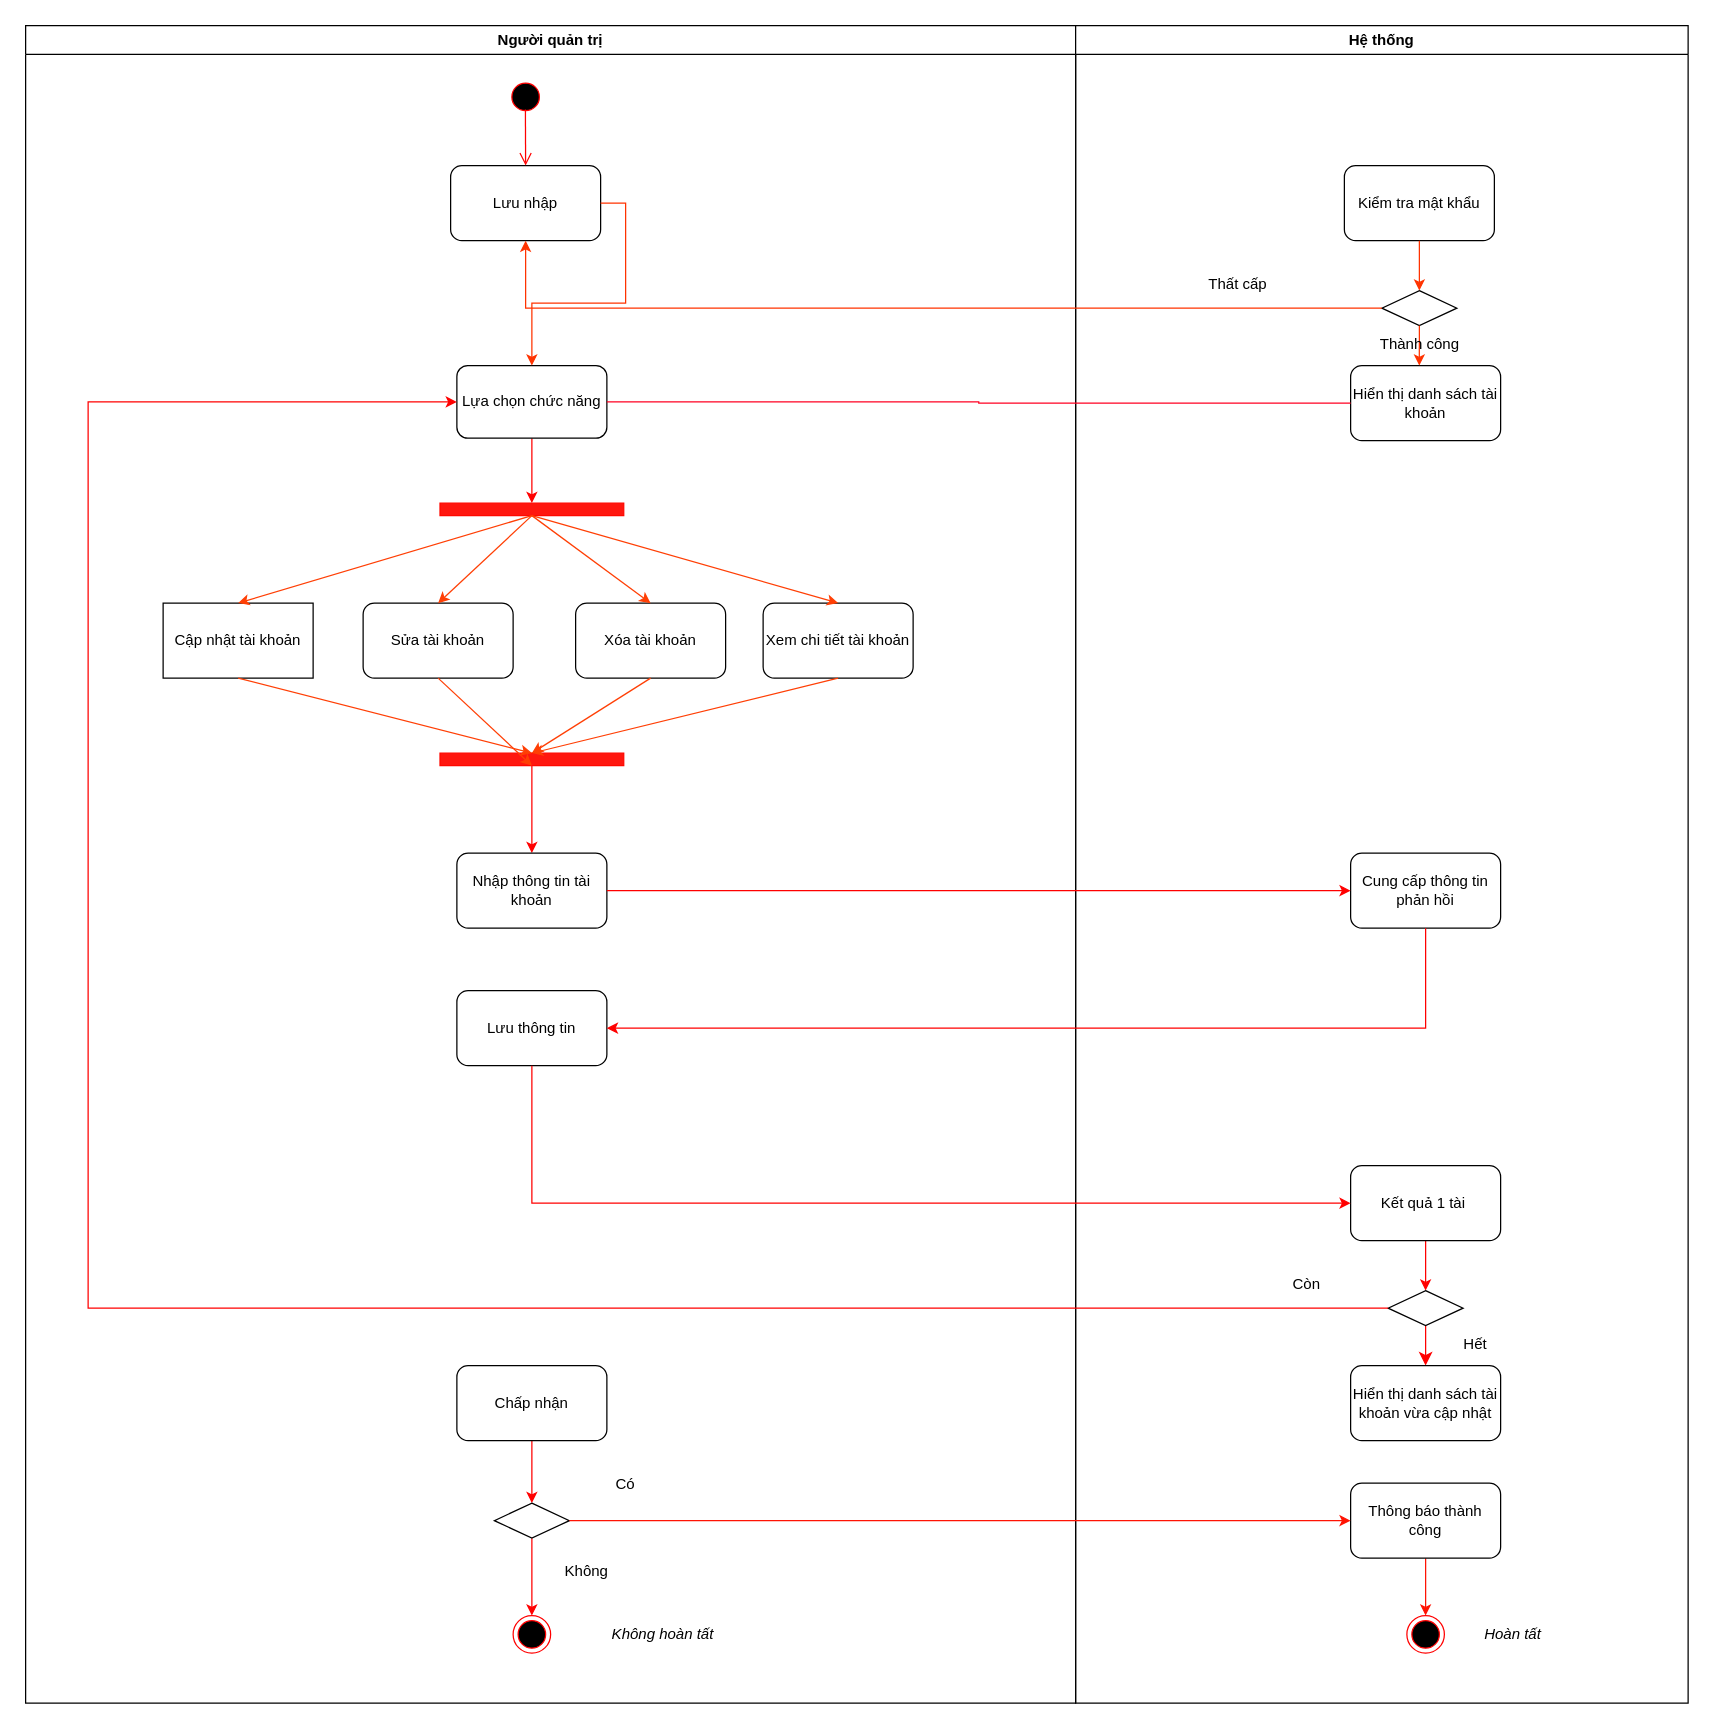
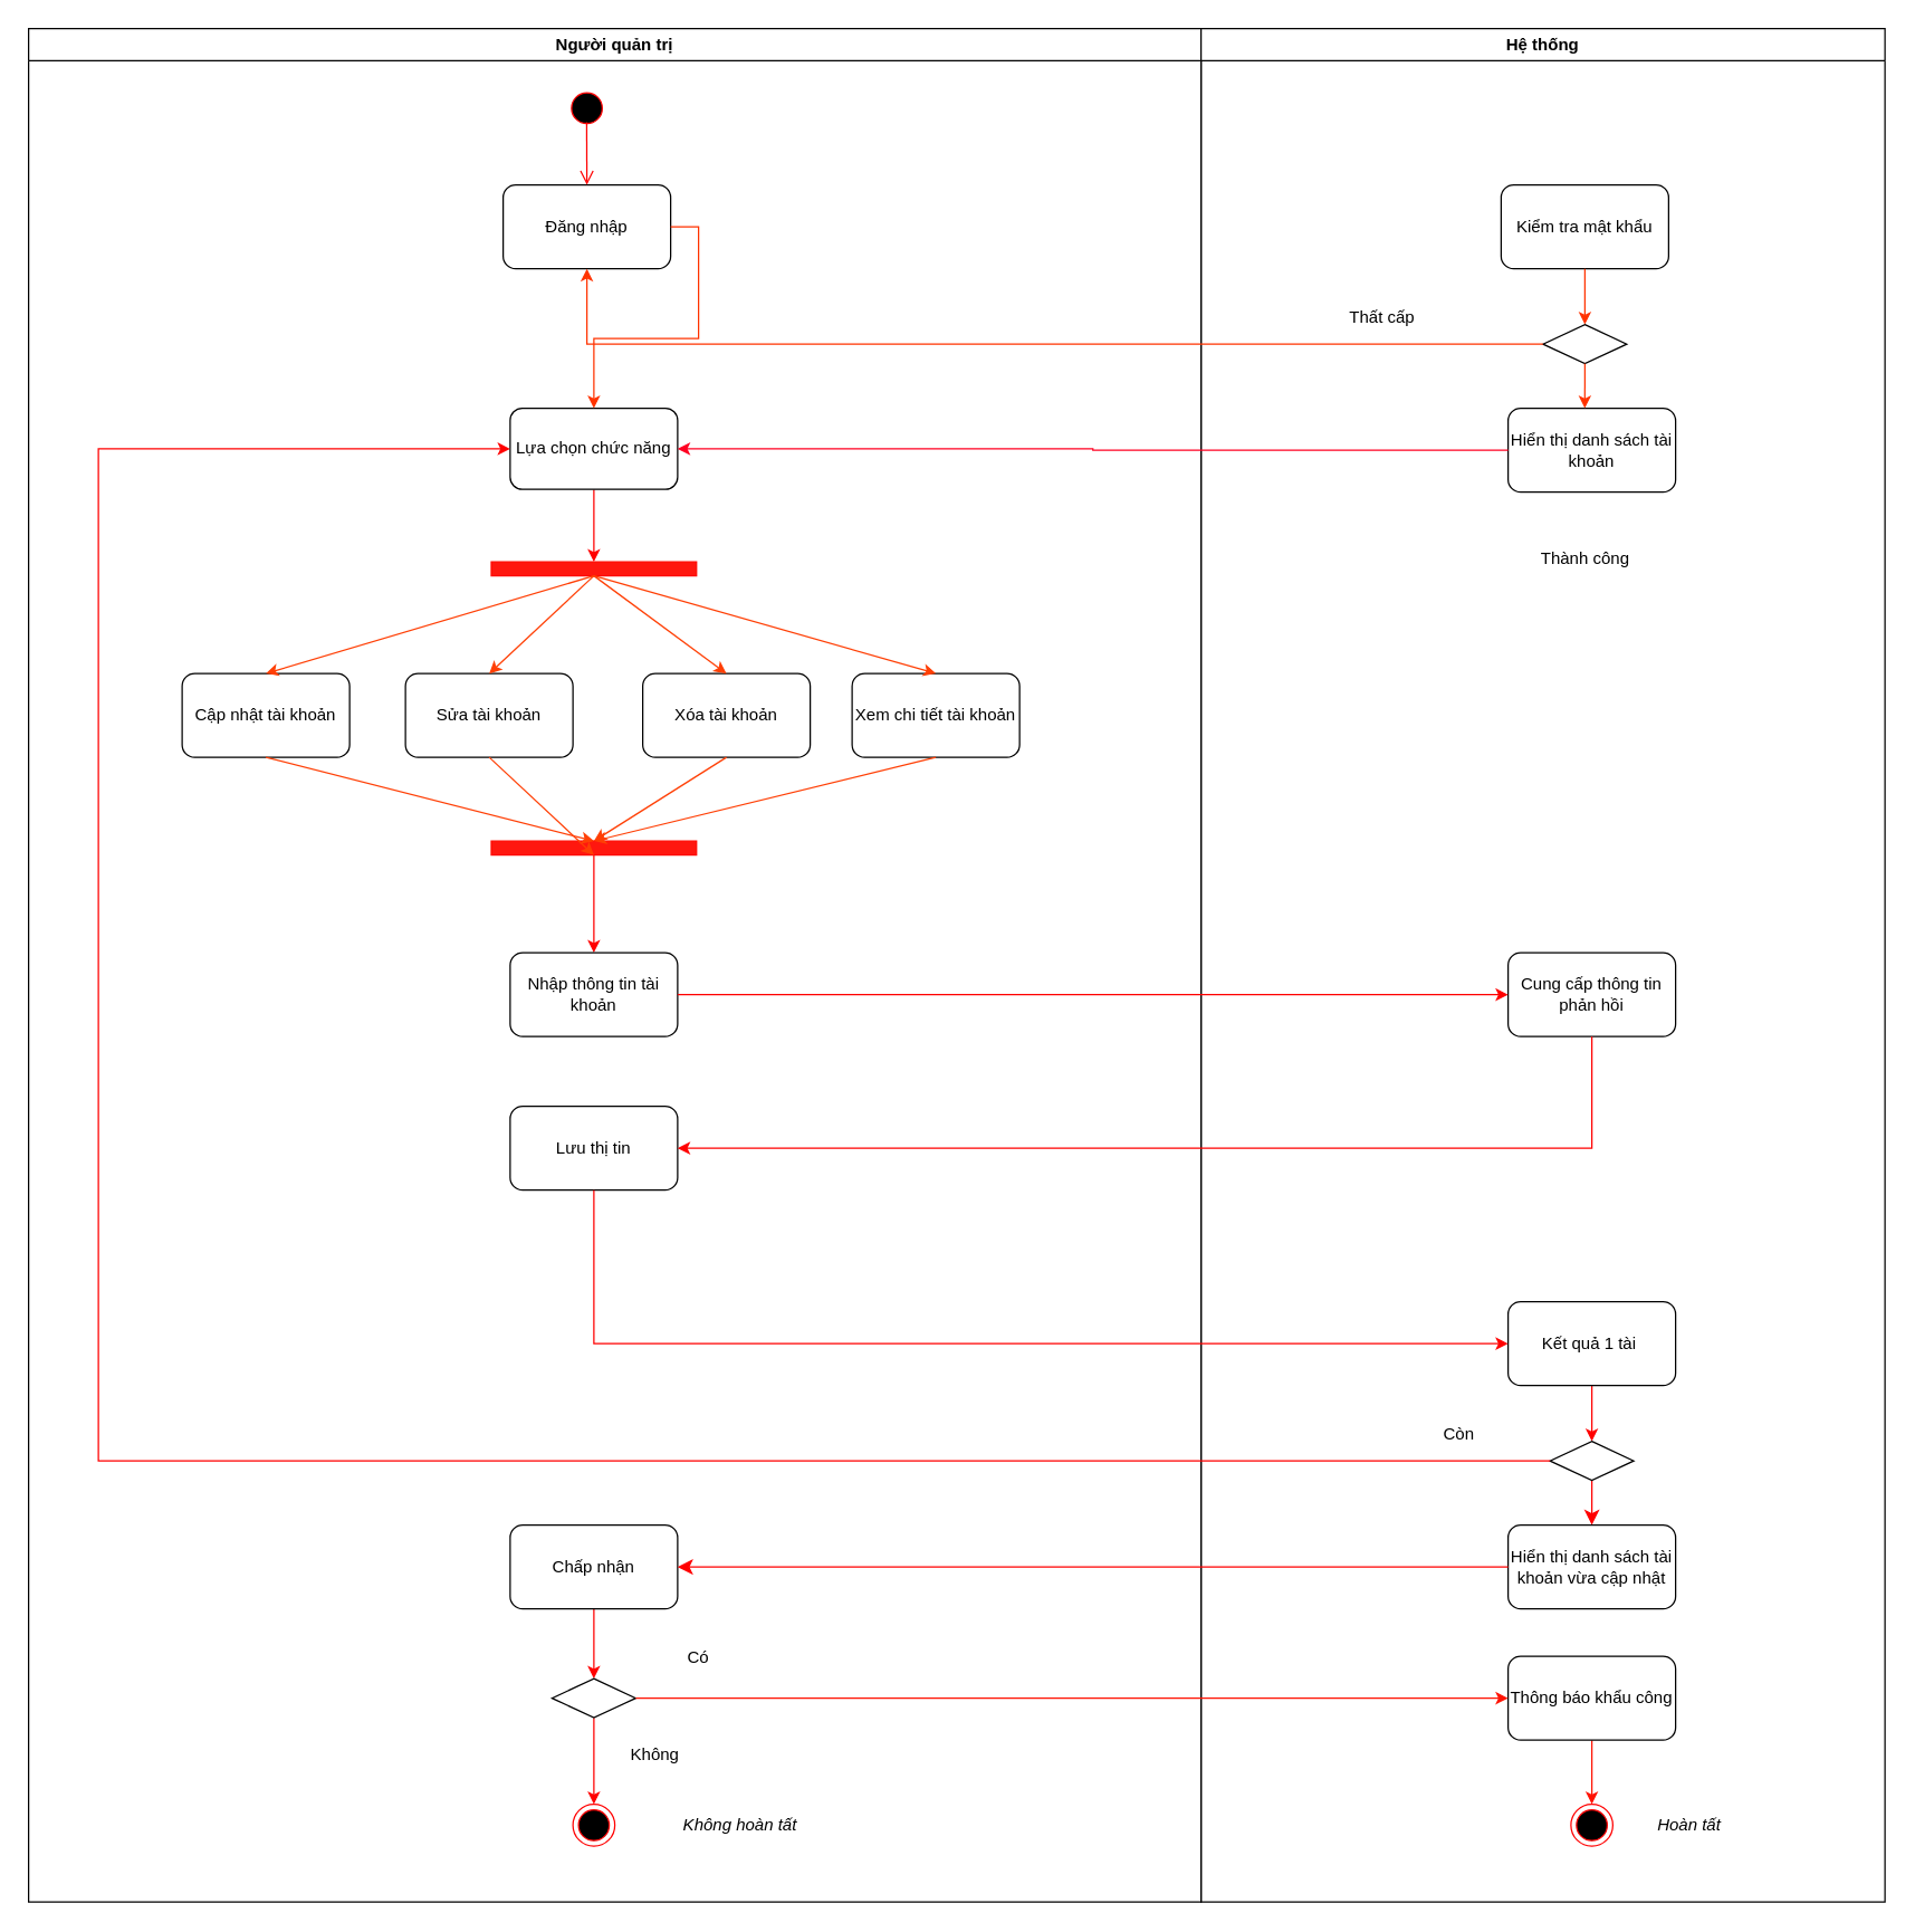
- <mxCell id="4" value="Lưu nhập" style="rounded=1;whiteSpace=wrap;html=1;" vertex="1" parent="2"><mxGeometry x="339.997" y="112" width="120" height="60" as="geometry" /></mxCell>
+ <mxCell id="4" value="Đăng nhập" style="rounded=1;whiteSpace=wrap;html=1;" vertex="1" parent="2"><mxGeometry x="339.997" y="112" width="120" height="60" as="geometry" /></mxCell>
- <mxCell id="51" value="Thành công" style="text;html=1;align=center;verticalAlign=middle;whiteSpace=wrap;rounded=0;" vertex="1" parent="33"><mxGeometry x="232.5" y="240" width="85" height="30" as="geometry" /></mxCell>
+ <mxCell id="51" value="Thành công" style="text;html=1;align=center;verticalAlign=middle;whiteSpace=wrap;rounded=0;" vertex="1" parent="33"><mxGeometry x="232.5" y="365" width="85" height="30" as="geometry" /></mxCell>
- <mxCell id="55" style="edgeStyle=orthogonalEdgeStyle;rounded=0;orthogonalLoop=1;jettySize=auto;html=1;strokeColor=#FF0022;fillColor=#FF2200;endArrow=none;" edge="1" parent="1" source="37" target="7"><mxGeometry relative="1" as="geometry" /></mxCell>
+ <mxCell id="55" style="edgeStyle=orthogonalEdgeStyle;rounded=0;orthogonalLoop=1;jettySize=auto;html=1;strokeColor=#FF0022;fillColor=#FF2200;" edge="1" parent="1" source="37" target="7"><mxGeometry relative="1" as="geometry" /></mxCell>
- <mxCell id="9" value="Cập nhật tài khoản" style="whiteSpace=wrap;html=1;rounded=0;" vertex="1" parent="2"><mxGeometry x="110" y="462" width="120" height="60" as="geometry" /></mxCell>
+ <mxCell id="9" value="Cập nhật tài khoản" style="rounded=1;whiteSpace=wrap;html=1;" vertex="1" parent="2"><mxGeometry x="110" y="462" width="120" height="60" as="geometry" /></mxCell>
- <mxCell id="16" value="Lưu thông tin" style="rounded=1;whiteSpace=wrap;html=1;" vertex="1" parent="2"><mxGeometry x="345" y="772" width="120" height="60" as="geometry" /></mxCell>
+ <mxCell id="16" value="Lưu thị tin" style="rounded=1;whiteSpace=wrap;html=1;" vertex="1" parent="2"><mxGeometry x="345" y="772" width="120" height="60" as="geometry" /></mxCell>
- <mxCell id="48" value="Hết" style="text;html=1;align=center;verticalAlign=middle;whiteSpace=wrap;rounded=0;" vertex="1" parent="33"><mxGeometry x="290" y="1040" width="60" height="30" as="geometry" /></mxCell>
+ <mxCell id="61" style="edgeStyle=none;curved=1;rounded=0;orthogonalLoop=1;jettySize=auto;html=1;fontSize=12;startSize=8;endSize=8;strokeColor=#ff0000;labelBackgroundColor=#ff0000;" edge="1" parent="1" source="52" target="18"><mxGeometry relative="1" as="geometry" /></mxCell>
- <mxCell id="46" value="Thông báo thành công" style="rounded=1;whiteSpace=wrap;html=1;" vertex="1" parent="33"><mxGeometry x="220" y="1166" width="120" height="60" as="geometry" /></mxCell>
+ <mxCell id="46" value="Thông báo khẩu công" style="rounded=1;whiteSpace=wrap;html=1;" vertex="1" parent="33"><mxGeometry x="220" y="1166" width="120" height="60" as="geometry" /></mxCell>
